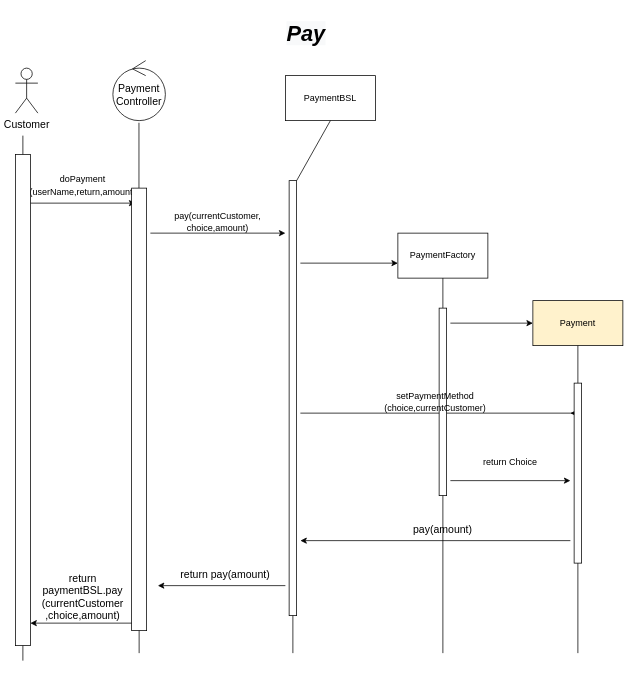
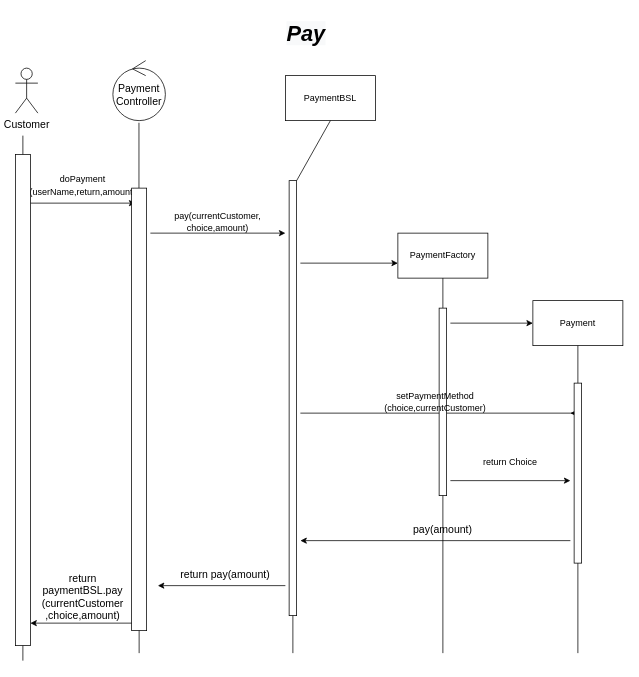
- <mxCell id="16" value="Payment" style="rounded=0;whiteSpace=wrap;html=1;fontSize=12;fillColor=#fff2cc;" vertex="1" parent="1"><mxGeometry x="710" y="400" width="120" height="60" as="geometry" /></mxCell>
+ <mxCell id="16" value="Payment" style="rounded=0;whiteSpace=wrap;html=1;fontSize=12;" vertex="1" parent="1"><mxGeometry x="710" y="400" width="120" height="60" as="geometry" /></mxCell>
